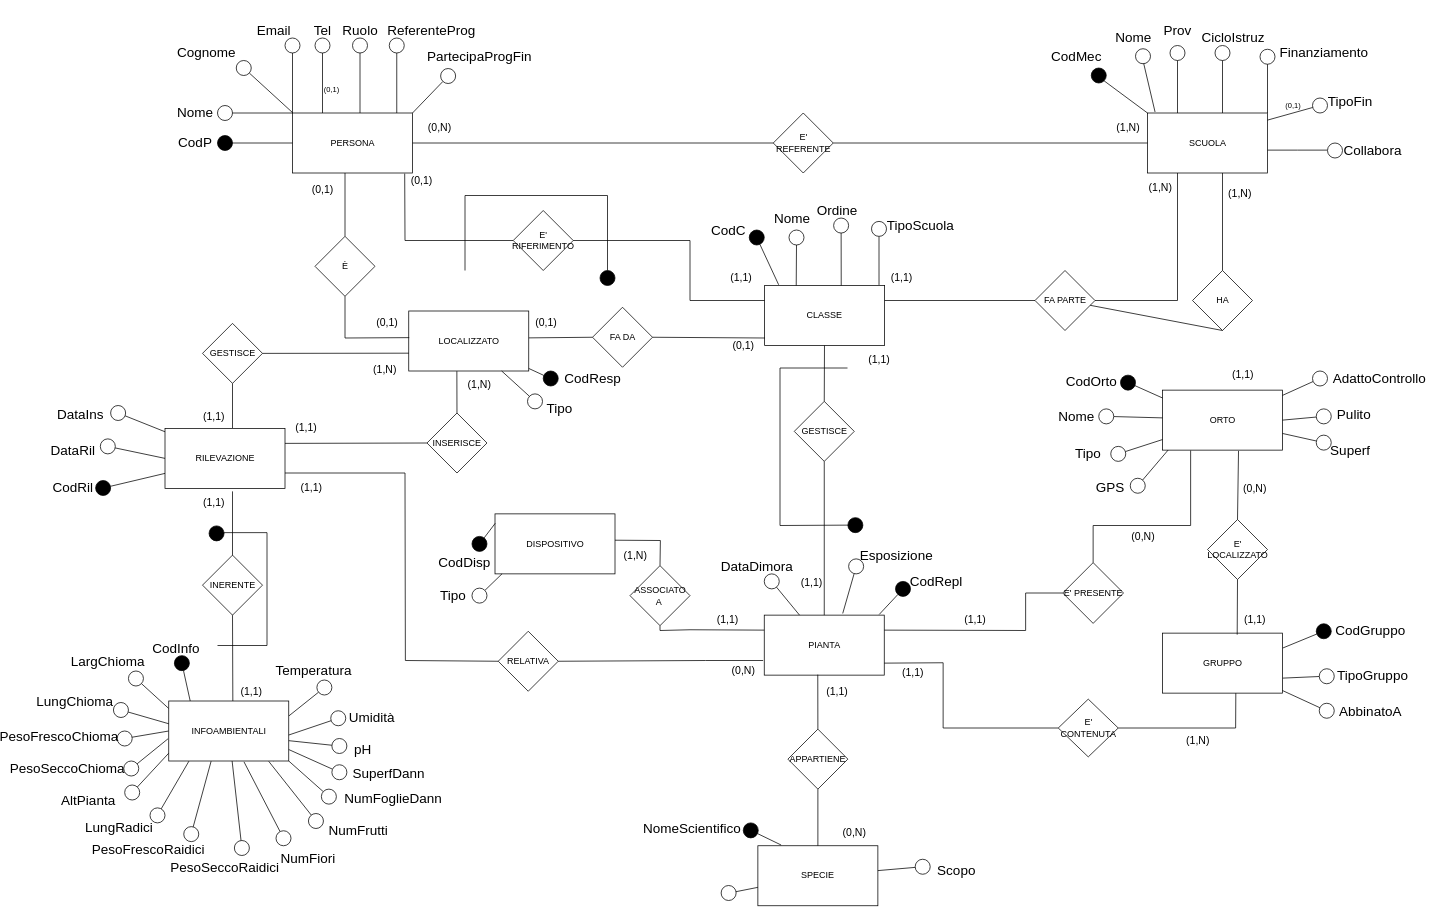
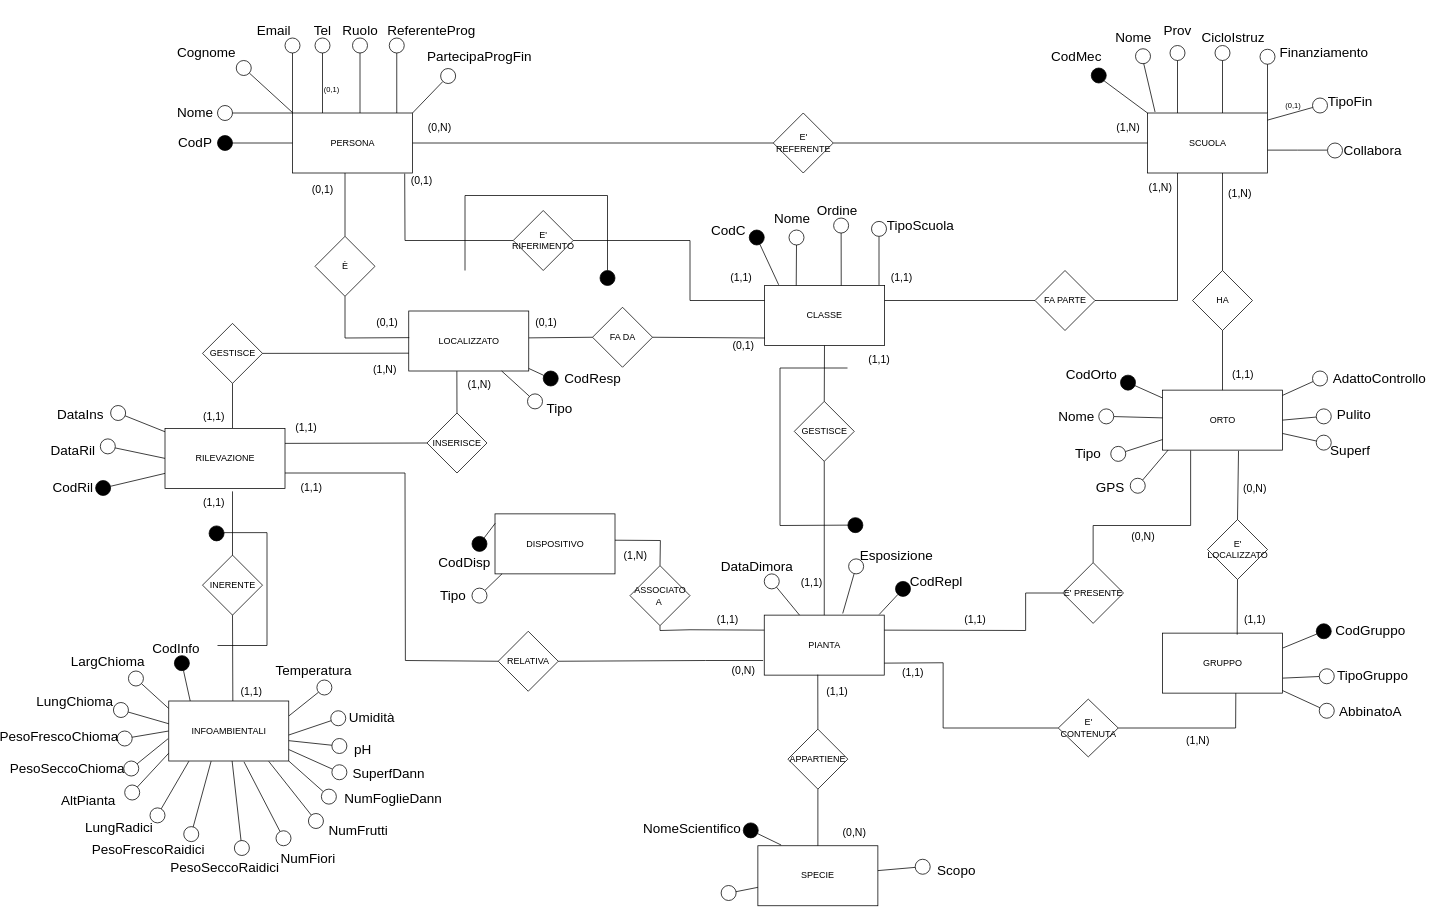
- <mxCell id="174" value="" style="endArrow=none;html=1;rounded=0;exitX=0.5;exitY=1;exitDx=0;exitDy=0;" parent="1" source="172" target="147" edge="1"><mxGeometry width="50" height="50" relative="1" as="geometry"><mxPoint x="1383" y="484" as="sourcePoint" /><mxPoint x="1594.5" y="560" as="targetPoint" /></mxGeometry></mxCell>
+ <mxCell id="174" value="" style="endArrow=none;html=1;rounded=0;exitX=0.5;exitY=1;exitDx=0;exitDy=0;entryX=0.5;entryY=0;entryDx=0;entryDy=0;" parent="1" source="172" target="6" edge="1"><mxGeometry width="50" height="50" relative="1" as="geometry"><mxPoint x="1383" y="484" as="sourcePoint" /><mxPoint x="1594.5" y="560" as="targetPoint" /></mxGeometry></mxCell>
- <mxCell id="255" value="&lt;span style=&quot;font-size: 18px;&quot;&gt;CodOrto&lt;/span&gt;" style="text;html=1;strokeColor=none;fillColor=none;align=center;verticalAlign=middle;whiteSpace=wrap;rounded=0;" parent="1" vertex="1"><mxGeometry x="1389.5" y="489" width="60" height="40" as="geometry" /></mxCell>
+ <mxCell id="255" value="&lt;span style=&quot;font-size: 18px;&quot;&gt;CodOrto&lt;/span&gt;" style="text;html=1;strokeColor=none;fillColor=none;align=center;verticalAlign=middle;whiteSpace=wrap;rounded=0;" parent="1" vertex="1"><mxGeometry x="1389.5" y="479" width="60" height="40" as="geometry" /></mxCell>
